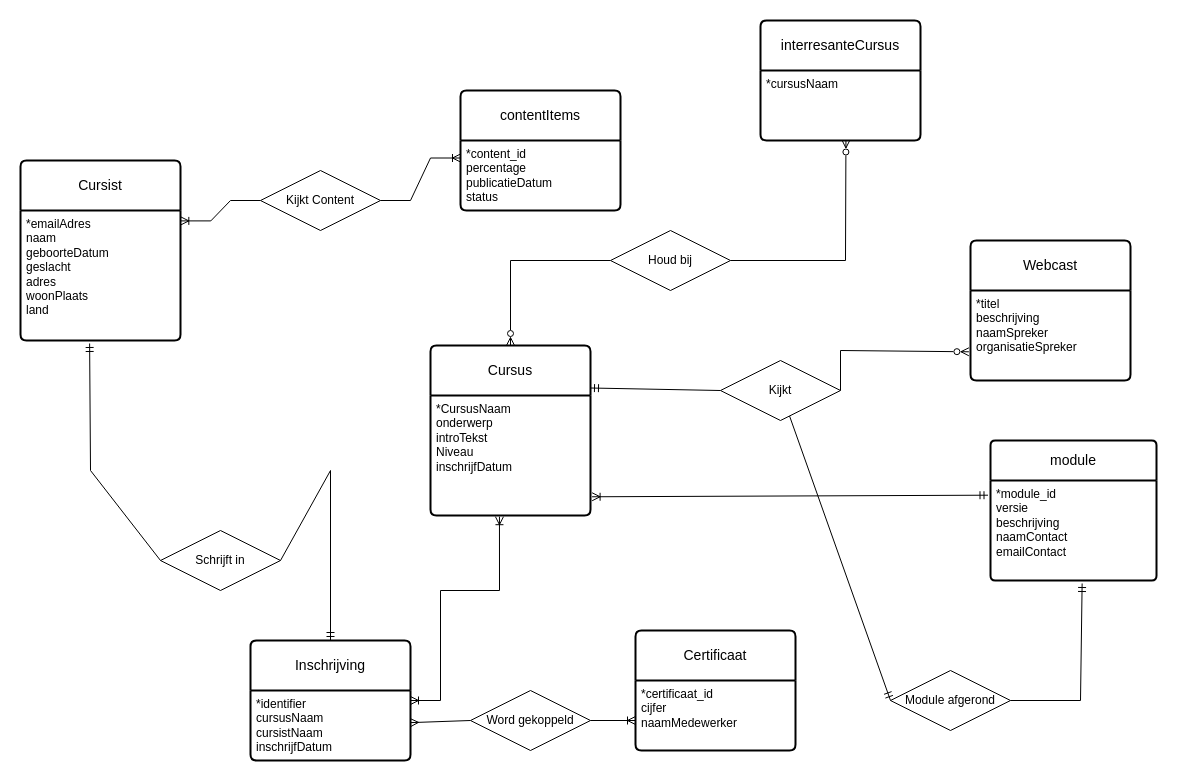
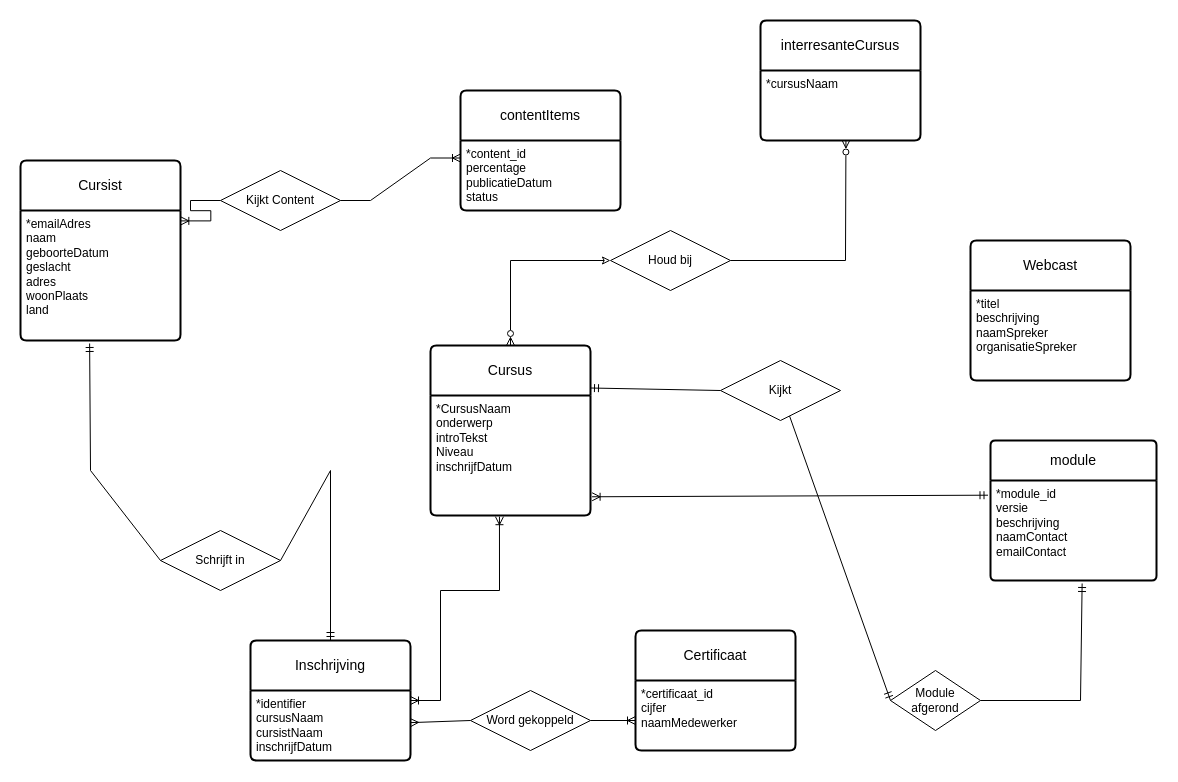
- <mxCell id="26" value="Kijkt Content" style="shape=rhombus;perimeter=rhombusPerimeter;whiteSpace=wrap;html=1;align=center;" vertex="1" parent="1"><mxGeometry x="260" y="170" width="120" height="60" as="geometry" /></mxCell>
+ <mxCell id="26" value="Kijkt Content" style="shape=rhombus;perimeter=rhombusPerimeter;whiteSpace=wrap;html=1;align=center;" vertex="1" parent="1"><mxGeometry x="220" y="170" width="120" height="60" as="geometry" /></mxCell>
- <mxCell id="36" value="" style="rounded=0;orthogonalLoop=1;jettySize=auto;html=1;entryX=0;entryY=0.5;entryDx=0;entryDy=0;endArrow=none;endFill=0;startArrow=ERzeroToMany;startFill=0;exitX=0.5;exitY=0;exitDx=0;exitDy=0;" edge="1" parent="1" source="8" target="37"><mxGeometry relative="1" as="geometry"><mxPoint x="845" y="140" as="targetPoint" /><Array as="points"><mxPoint x="510" y="260" /></Array><mxPoint x="510" y="345" as="sourcePoint" /></mxGeometry></mxCell>
+ <mxCell id="36" value="" style="rounded=0;orthogonalLoop=1;jettySize=auto;html=1;entryX=0;entryY=0.5;entryDx=0;entryDy=0;endArrow=classic;endFill=0;startArrow=ERzeroToMany;startFill=0;exitX=0.5;exitY=0;exitDx=0;exitDy=0;" edge="1" parent="1" source="8" target="37"><mxGeometry relative="1" as="geometry"><mxPoint x="845" y="140" as="targetPoint" /><Array as="points"><mxPoint x="510" y="260" /></Array><mxPoint x="510" y="345" as="sourcePoint" /></mxGeometry></mxCell>
- <mxCell id="6" style="rounded=0;orthogonalLoop=1;jettySize=auto;html=1;entryX=-0.01;entryY=0.681;entryDx=0;entryDy=0;endArrow=ERzeroToMany;endFill=0;startArrow=none;startFill=0;exitX=1;exitY=0.5;exitDx=0;exitDy=0;entryPerimeter=0;" parent="1" source="33" target="5" edge="1"><mxGeometry relative="1" as="geometry"><Array as="points"><mxPoint x="840" y="350" /></Array></mxGeometry></mxCell>
- <mxCell id="35" value="Module afgerond" style="shape=rhombus;perimeter=rhombusPerimeter;whiteSpace=wrap;html=1;align=center;" vertex="1" parent="1"><mxGeometry x="890" y="670" width="120" height="60" as="geometry" /></mxCell>
+ <mxCell id="35" value="Module afgerond" style="shape=rhombus;perimeter=rhombusPerimeter;whiteSpace=wrap;html=1;align=center;" vertex="1" parent="1"><mxGeometry x="890" y="670" width="90" height="60" as="geometry" /></mxCell>
